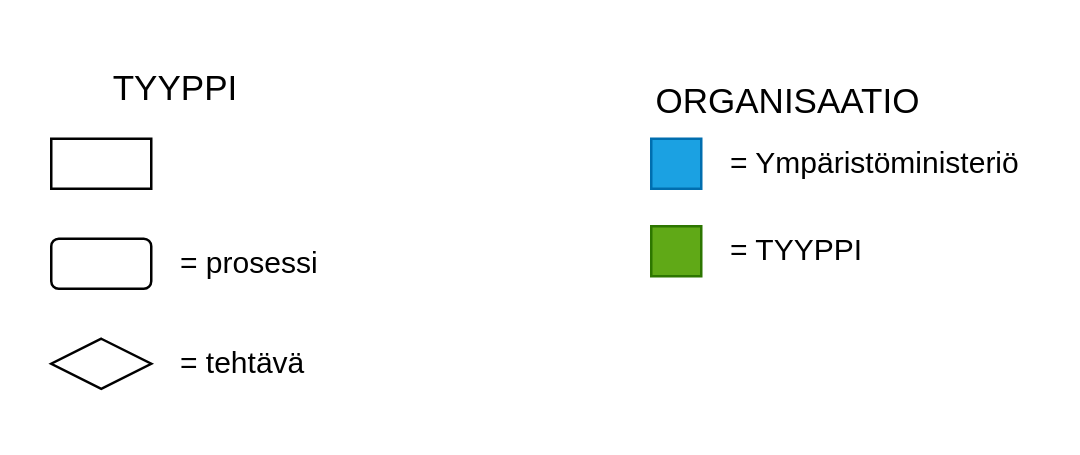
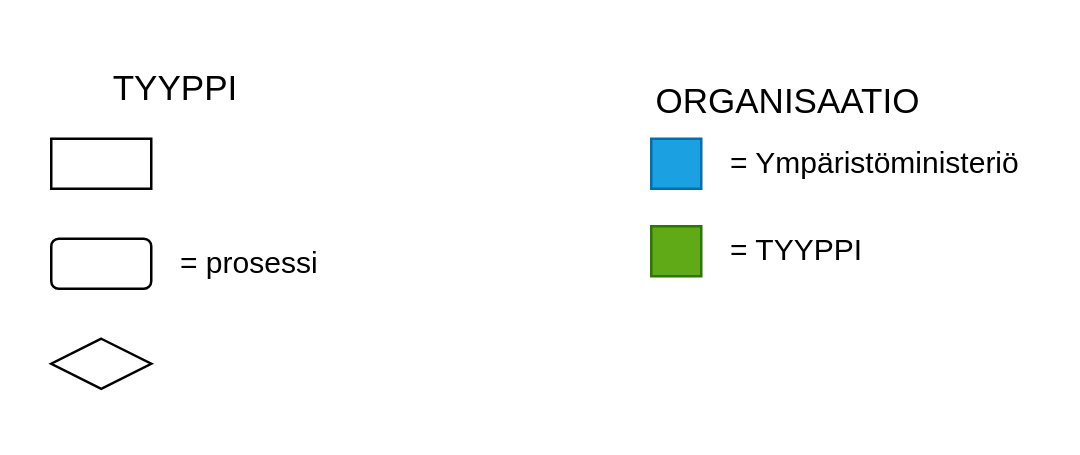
- <mxCell id="6" value="= tehtävä" style="text;html=1;strokeColor=none;fillColor=none;align=left;verticalAlign=middle;whiteSpace=wrap;rounded=0;" vertex="1" parent="1"><mxGeometry x="70" y="130" width="120" height="30" as="geometry" /></mxCell>
